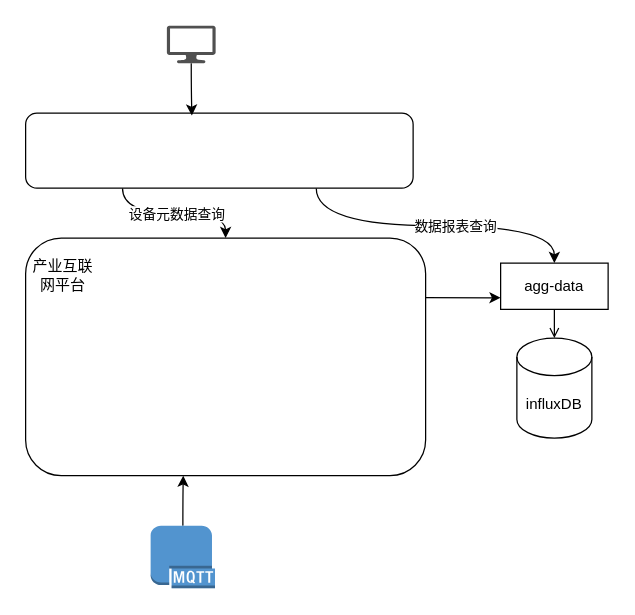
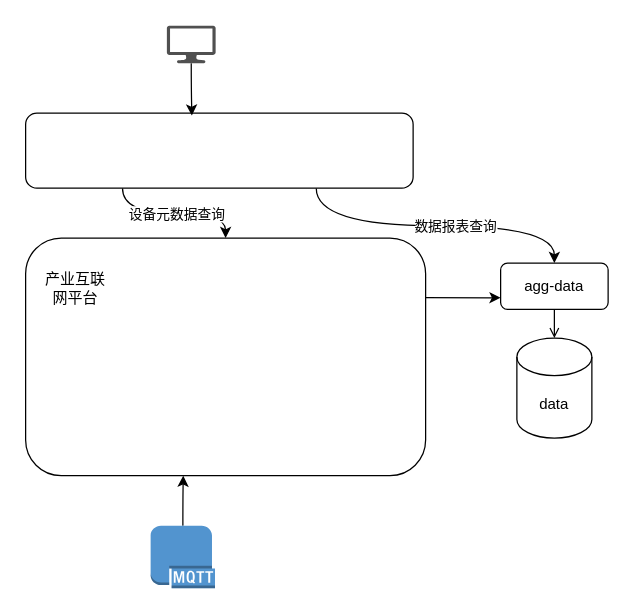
- <mxCell id="9" value="产业互联网平台" style="text;html=1;strokeColor=none;fillColor=none;align=center;verticalAlign=middle;whiteSpace=wrap;rounded=1;" parent="1" vertex="1"><mxGeometry x="20" y="210" width="60" height="20" as="geometry" /></mxCell>
+ <mxCell id="9" value="产业互联网平台" style="text;html=1;strokeColor=none;fillColor=none;align=center;verticalAlign=middle;whiteSpace=wrap;rounded=1;" parent="1" vertex="1"><mxGeometry x="30" y="220" width="60" height="20" as="geometry" /></mxCell>
- <mxCell id="11" value="agg-data" style="whiteSpace=wrap;html=1;rounded=0;" parent="1" vertex="1"><mxGeometry x="400" y="210" width="86" height="37" as="geometry" /></mxCell>
+ <mxCell id="11" value="agg-data" style="whiteSpace=wrap;html=1;rounded=1;" parent="1" vertex="1"><mxGeometry x="400" y="210" width="86" height="37" as="geometry" /></mxCell>
- <mxCell id="14" value="influxDB" style="shape=cylinder3;whiteSpace=wrap;html=1;boundedLbl=1;backgroundOutline=1;size=15;rounded=1;" parent="1" vertex="1"><mxGeometry x="413" y="270" width="60" height="80" as="geometry" /></mxCell>
+ <mxCell id="14" value="data" style="shape=cylinder3;whiteSpace=wrap;html=1;boundedLbl=1;backgroundOutline=1;size=15;rounded=1;" parent="1" vertex="1"><mxGeometry x="413" y="270" width="60" height="80" as="geometry" /></mxCell>
